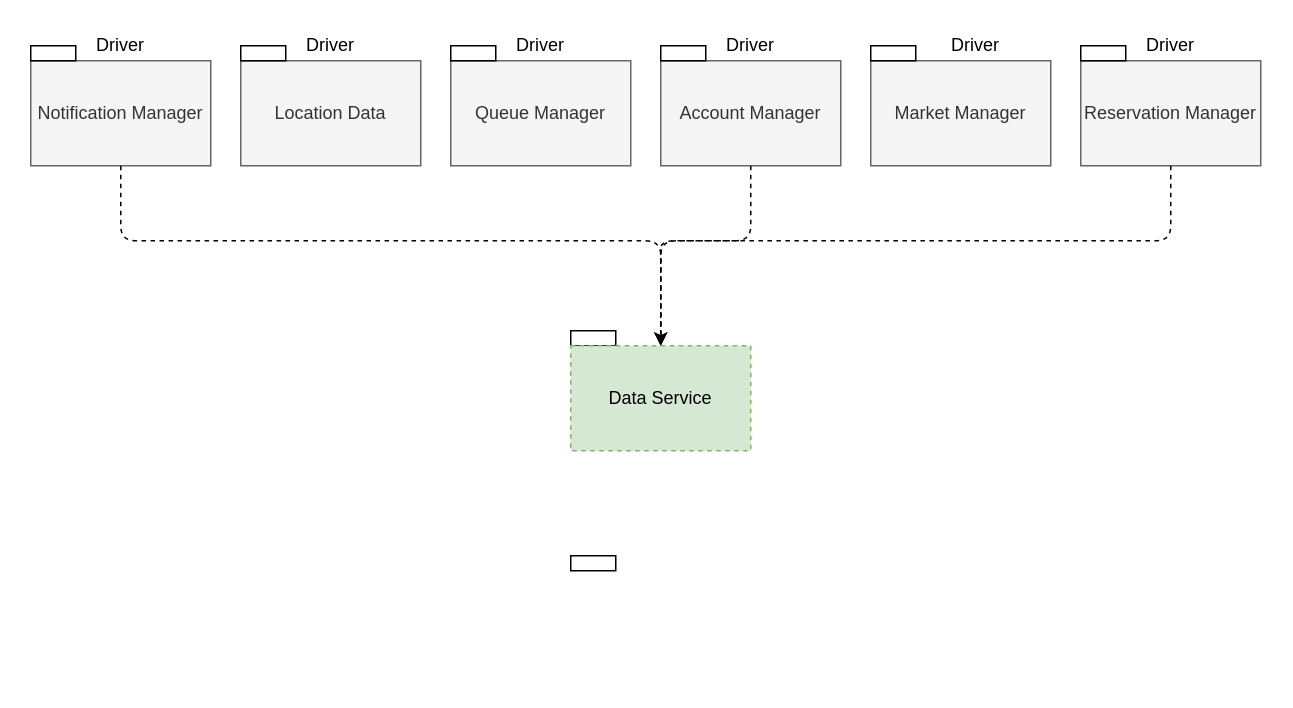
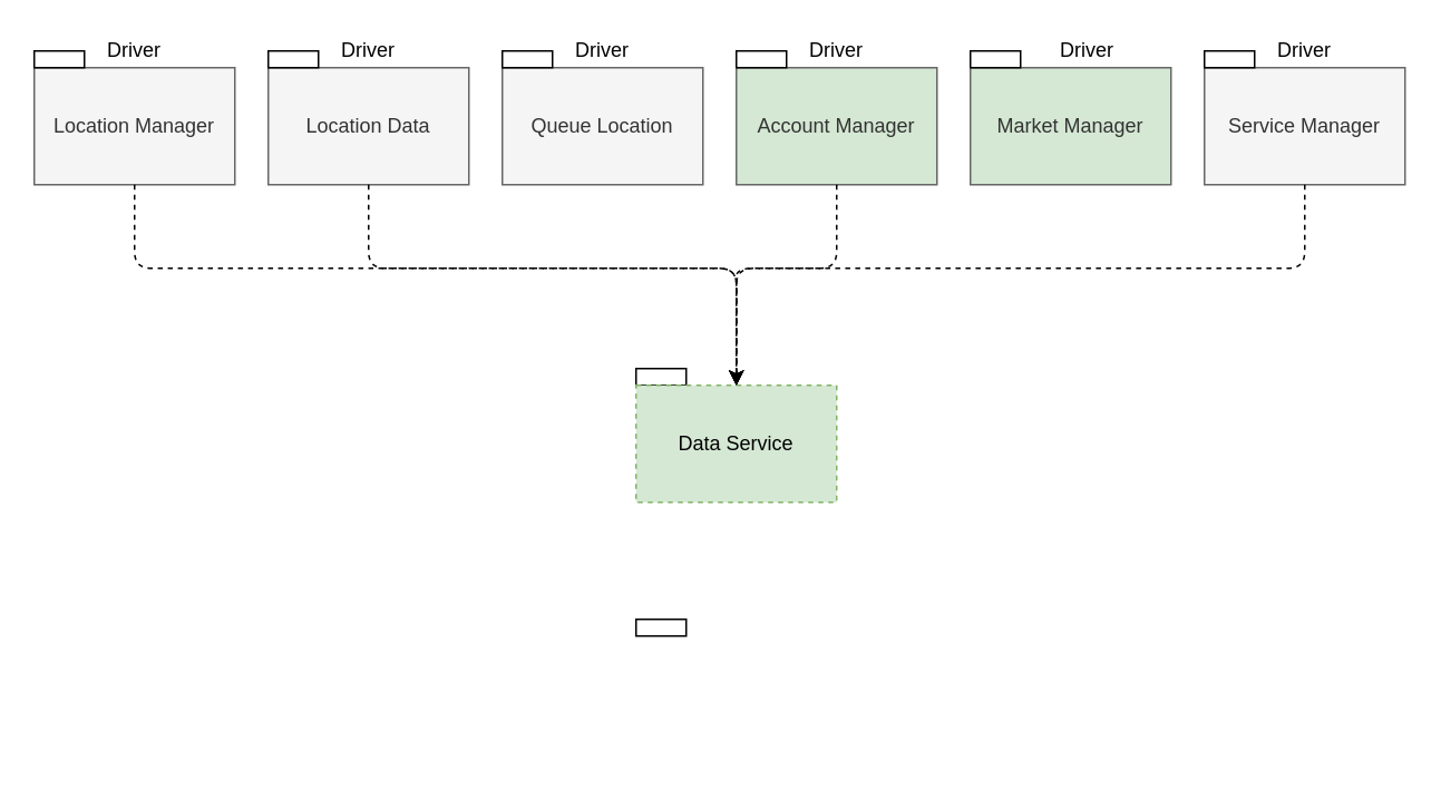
- <mxCell id="18" value="Notification Manager" style="rounded=0;whiteSpace=wrap;html=1;fillColor=#f5f5f5;strokeColor=#666666;fontColor=#333333;" parent="17" vertex="1"><mxGeometry y="10" width="120" height="70" as="geometry" /></mxCell>
+ <mxCell id="18" value="Location Manager" style="rounded=0;whiteSpace=wrap;html=1;fillColor=#f5f5f5;strokeColor=#666666;fontColor=#333333;" parent="17" vertex="1"><mxGeometry y="10" width="120" height="70" as="geometry" /></mxCell>
- <mxCell id="10" value="Queue Manager" style="rounded=0;whiteSpace=wrap;html=1;fillColor=#f5f5f5;strokeColor=#666666;fontColor=#333333;" parent="9" vertex="1"><mxGeometry y="10" width="120" height="70" as="geometry" /></mxCell>
+ <mxCell id="10" value="Queue Location" style="rounded=0;whiteSpace=wrap;html=1;fillColor=#f5f5f5;strokeColor=#666666;fontColor=#333333;" parent="9" vertex="1"><mxGeometry y="10" width="120" height="70" as="geometry" /></mxCell>
- <mxCell id="6" value="Account Manager" style="rounded=0;whiteSpace=wrap;html=1;fillColor=#f5f5f5;strokeColor=#666666;fontColor=#333333;" parent="5" vertex="1"><mxGeometry y="10" width="120" height="70" as="geometry" /></mxCell>
+ <mxCell id="6" value="Account Manager" style="rounded=0;whiteSpace=wrap;html=1;fillColor=#d5e8d4;strokeColor=#666666;fontColor=#333333;" parent="5" vertex="1"><mxGeometry y="10" width="120" height="70" as="geometry" /></mxCell>
- <mxCell id="22" value="Market Manager" style="rounded=0;whiteSpace=wrap;html=1;fillColor=#f5f5f5;strokeColor=#666666;fontColor=#333333;" parent="21" vertex="1"><mxGeometry y="10" width="120" height="70" as="geometry" /></mxCell>
+ <mxCell id="22" value="Market Manager" style="rounded=0;whiteSpace=wrap;html=1;fillColor=#d5e8d4;strokeColor=#666666;fontColor=#333333;" parent="21" vertex="1"><mxGeometry y="10" width="120" height="70" as="geometry" /></mxCell>
- <mxCell id="25" value="Reservation Manager" style="rounded=0;whiteSpace=wrap;html=1;fillColor=#f5f5f5;strokeColor=#666666;fontColor=#333333;" parent="24" vertex="1"><mxGeometry y="10" width="120" height="70" as="geometry" /></mxCell>
+ <mxCell id="25" value="Service Manager" style="rounded=0;whiteSpace=wrap;html=1;fillColor=#f5f5f5;strokeColor=#666666;fontColor=#333333;" parent="24" vertex="1"><mxGeometry y="10" width="120" height="70" as="geometry" /></mxCell>
+ <mxCell id="30" value="" style="endArrow=classic;html=1;dashed=1;exitX=0.5;exitY=1;exitDx=0;exitDy=0;entryX=0.5;entryY=0;entryDx=0;entryDy=0;" parent="1" source="14" target="4" edge="1"><mxGeometry width="50" height="50" relative="1" as="geometry"><mxPoint x="350" y="170" as="sourcePoint" /><mxPoint x="400" y="120" as="targetPoint" /><Array as="points"><mxPoint x="220" y="160" /><mxPoint x="440" y="160" /></Array></mxGeometry></mxCell>
- <mxCell id="31" value="" style="endArrow=none;html=1;dashed=1;exitX=0.5;exitY=1;exitDx=0;exitDy=0;entryX=0.5;entryY=0;entryDx=0;entryDy=0;" parent="1" source="6" target="4" edge="1"><mxGeometry width="50" height="50" relative="1" as="geometry"><mxPoint x="350" y="170" as="sourcePoint" /><mxPoint x="400" y="120" as="targetPoint" /><Array as="points"><mxPoint x="500" y="160" /><mxPoint x="440" y="160" /></Array></mxGeometry></mxCell>
+ <mxCell id="31" value="" style="endArrow=classic;html=1;dashed=1;exitX=0.5;exitY=1;exitDx=0;exitDy=0;entryX=0.5;entryY=0;entryDx=0;entryDy=0;" parent="1" source="6" target="4" edge="1"><mxGeometry width="50" height="50" relative="1" as="geometry"><mxPoint x="350" y="170" as="sourcePoint" /><mxPoint x="400" y="120" as="targetPoint" /><Array as="points"><mxPoint x="500" y="160" /><mxPoint x="440" y="160" /></Array></mxGeometry></mxCell>
